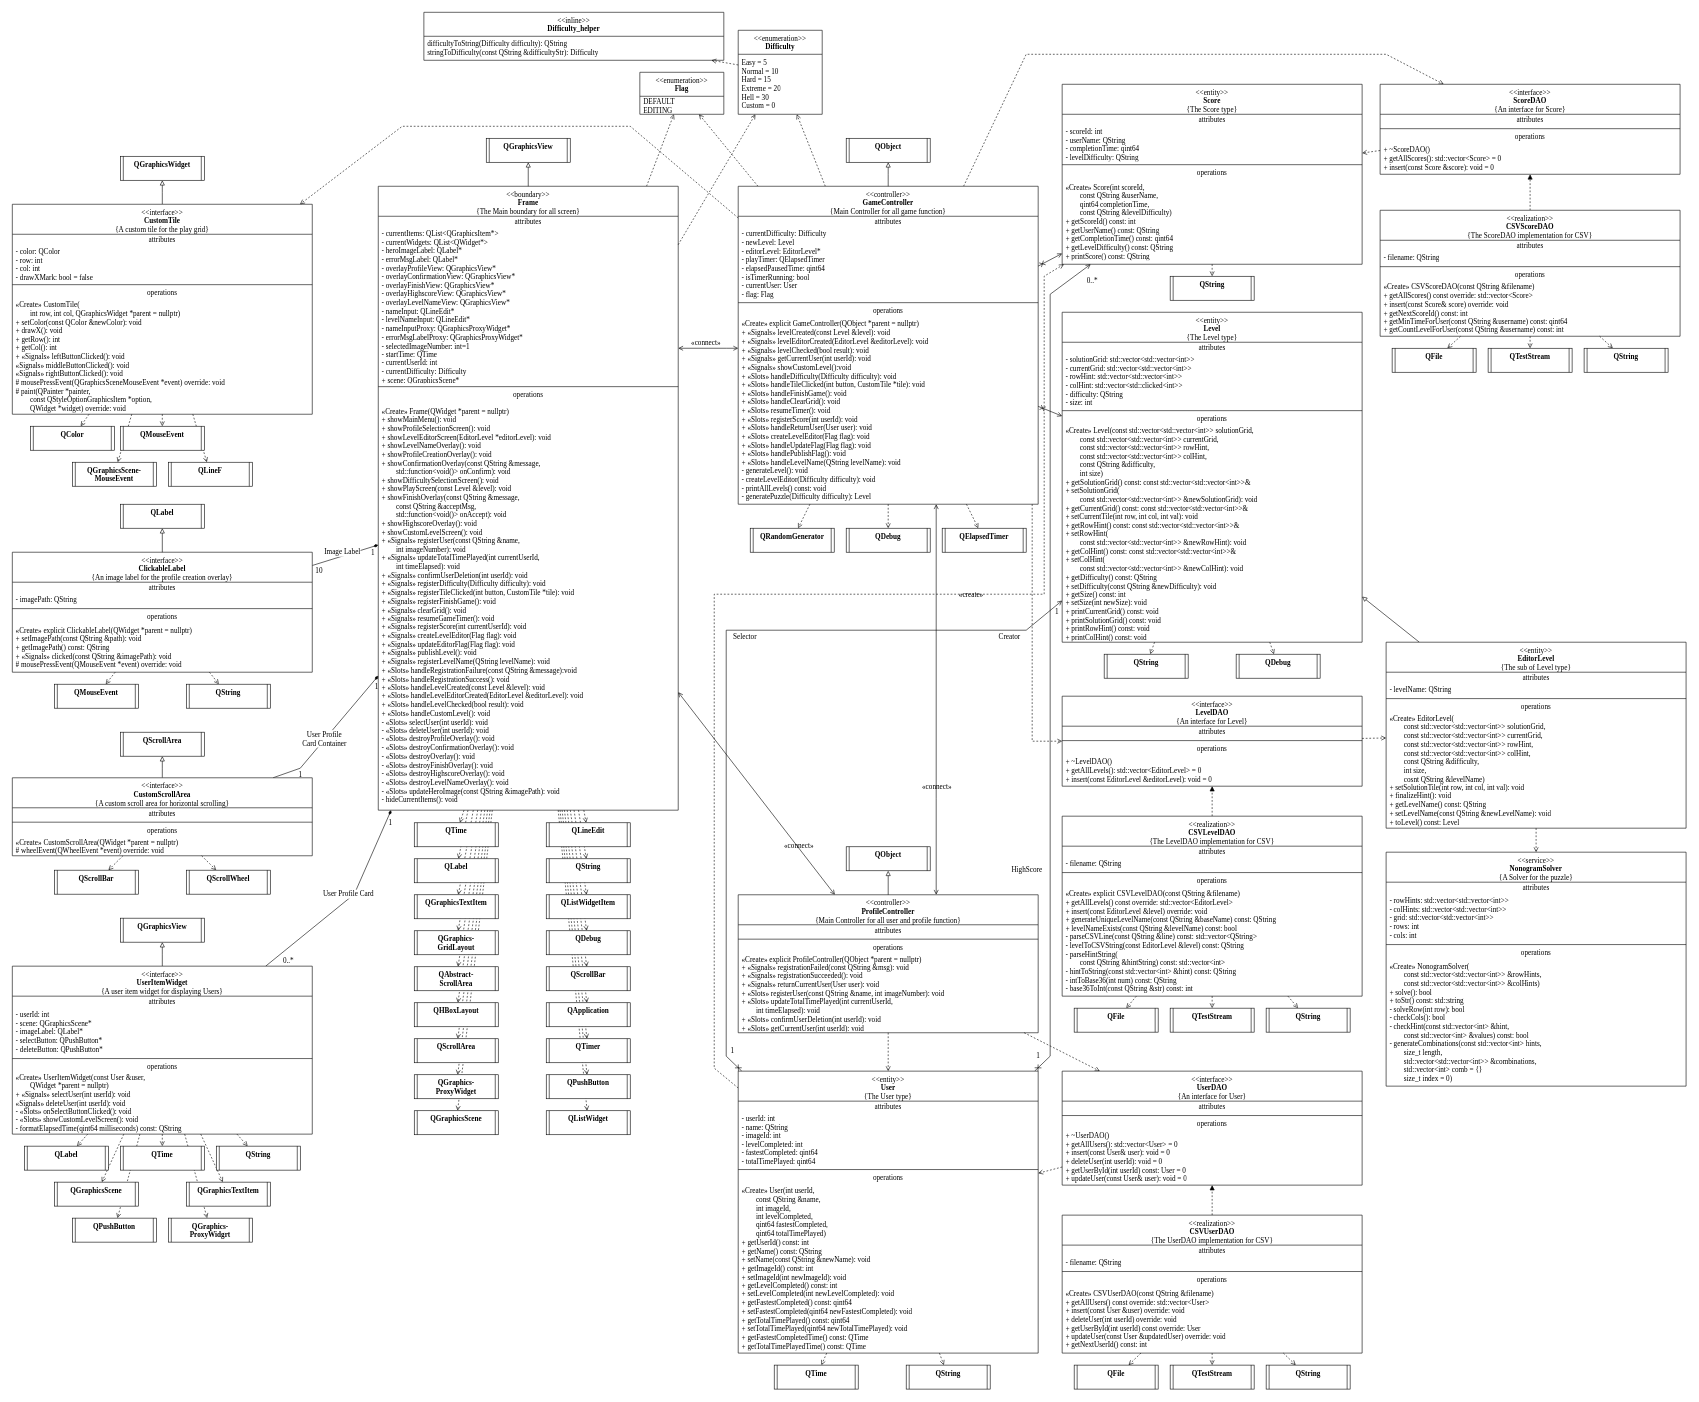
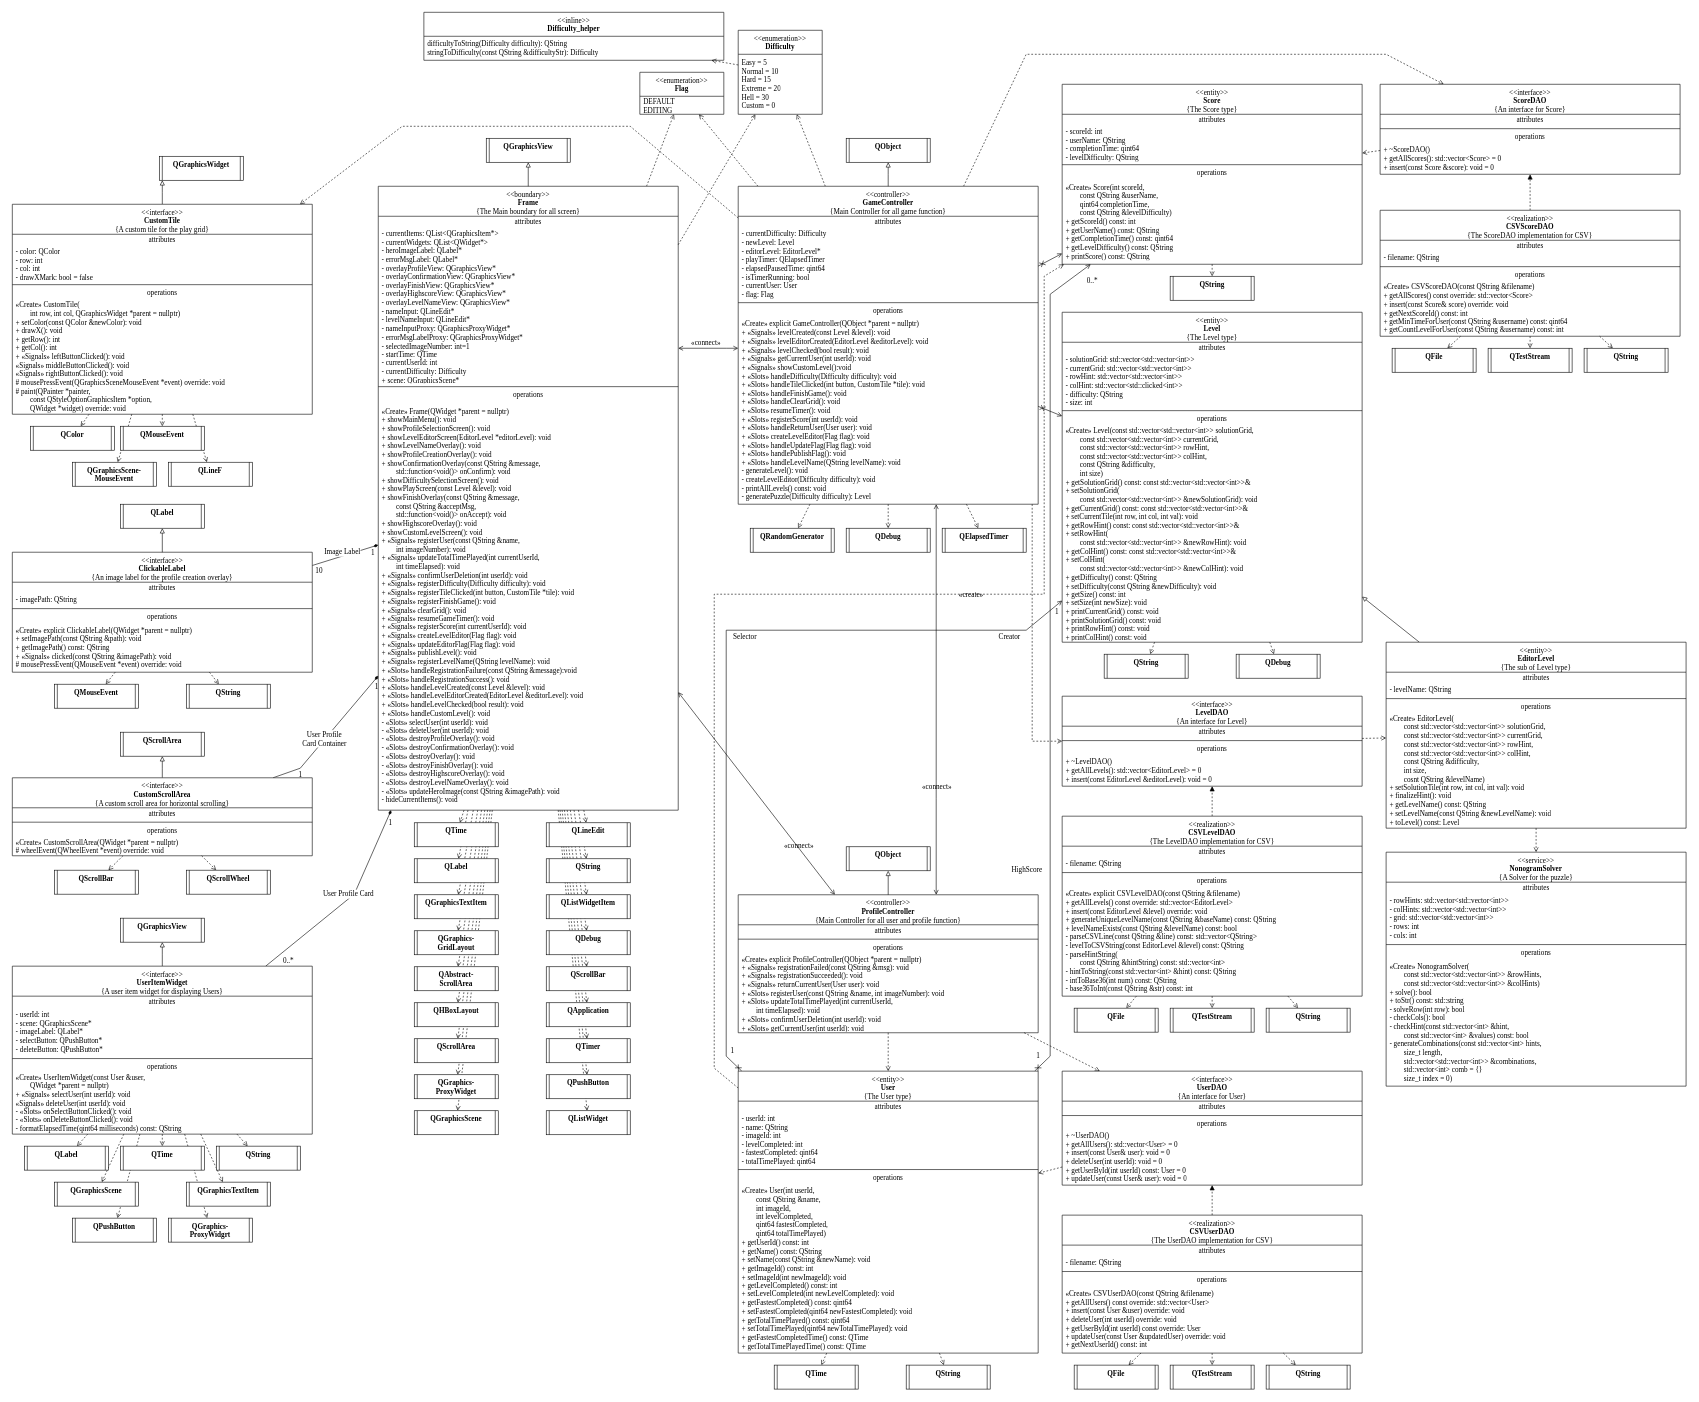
- <mxCell id="216" value="QGraphicsWidget" style="shape=process2;fixedSize=1;size=5;fontStyle=1;html=1;whiteSpace=wrap;strokeColor=default;align=center;verticalAlign=top;fontFamily=Lucida Console;fontSize=12;fontColor=default;fillColor=default;" parent="1" vertex="1"><mxGeometry x="200" y="260" width="140" height="40" as="geometry" /></mxCell>
+ <mxCell id="216" value="QGraphicsWidget" style="shape=process2;fixedSize=1;size=5;fontStyle=1;html=1;whiteSpace=wrap;strokeColor=default;align=center;verticalAlign=top;fontFamily=Lucida Console;fontSize=12;fontColor=default;fillColor=default;" parent="1" vertex="1"><mxGeometry x="265" y="260" width="140" height="40" as="geometry" /></mxCell>
- <mxCell id="83" value="«Create» UserItemWidget(const User &amp;amp;user,&amp;nbsp;&lt;div&gt;&lt;span style=&quot;white-space: pre;&quot;&gt;&#09;&lt;/span&gt;QWidget *parent = nullptr)&lt;/div&gt;&lt;div&gt;+ «Signals» selectUser(int userId): void&lt;/div&gt;&lt;div&gt;«Signals» deleteUser(int userId): void&lt;/div&gt;&lt;div&gt;- «Slots»&amp;nbsp;onSelectButtonClicked(): void&lt;/div&gt;&lt;div&gt;- «Slots» showCustomLevelScreen(): void&lt;/div&gt;&lt;div&gt;- formatElapsedTime(qint64 milliseconds) const: QString&lt;br&gt;&lt;/div&gt;" style="text;html=1;strokeColor=none;fillColor=none;align=left;verticalAlign=middle;spacingLeft=4;spacingRight=4;overflow=hidden;rotatable=0;points=[[0,0.5],[1,0.5]];portConstraint=eastwest;whiteSpace=wrap;fontFamily=Lucida Console;" parent="78" vertex="1"><mxGeometry y="176" width="500" height="104" as="geometry" /></mxCell>
+ <mxCell id="83" value="«Create» UserItemWidget(const User &amp;amp;user,&amp;nbsp;&lt;div&gt;&lt;span style=&quot;white-space: pre;&quot;&gt;&#09;&lt;/span&gt;QWidget *parent = nullptr)&lt;/div&gt;&lt;div&gt;+ «Signals» selectUser(int userId): void&lt;/div&gt;&lt;div&gt;«Signals» deleteUser(int userId): void&lt;/div&gt;&lt;div&gt;- «Slots»&amp;nbsp;onSelectButtonClicked(): void&lt;/div&gt;&lt;div&gt;- «Slots» onDeleteButtonClicked(): void&lt;/div&gt;&lt;div&gt;- formatElapsedTime(qint64 milliseconds) const: QString&lt;br&gt;&lt;/div&gt;" style="text;html=1;strokeColor=none;fillColor=none;align=left;verticalAlign=middle;spacingLeft=4;spacingRight=4;overflow=hidden;rotatable=0;points=[[0,0.5],[1,0.5]];portConstraint=eastwest;whiteSpace=wrap;fontFamily=Lucida Console;" parent="78" vertex="1"><mxGeometry y="176" width="500" height="104" as="geometry" /></mxCell>
